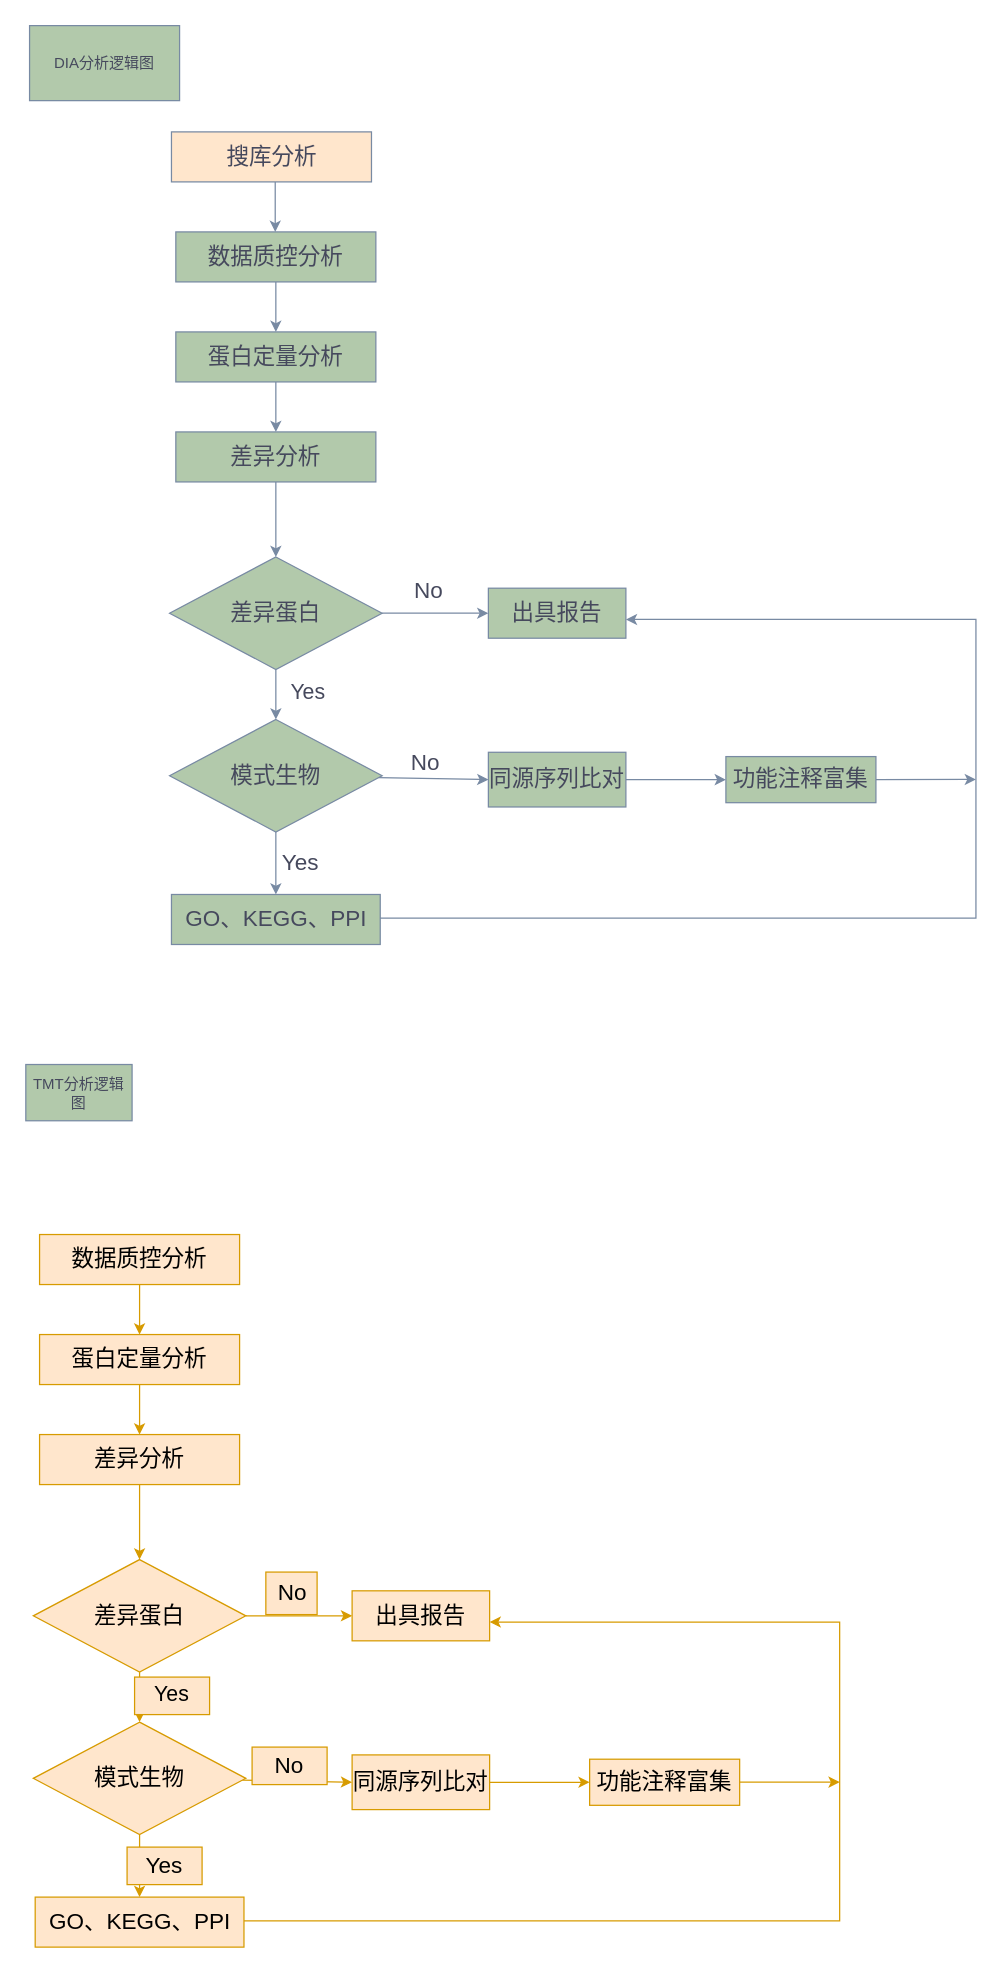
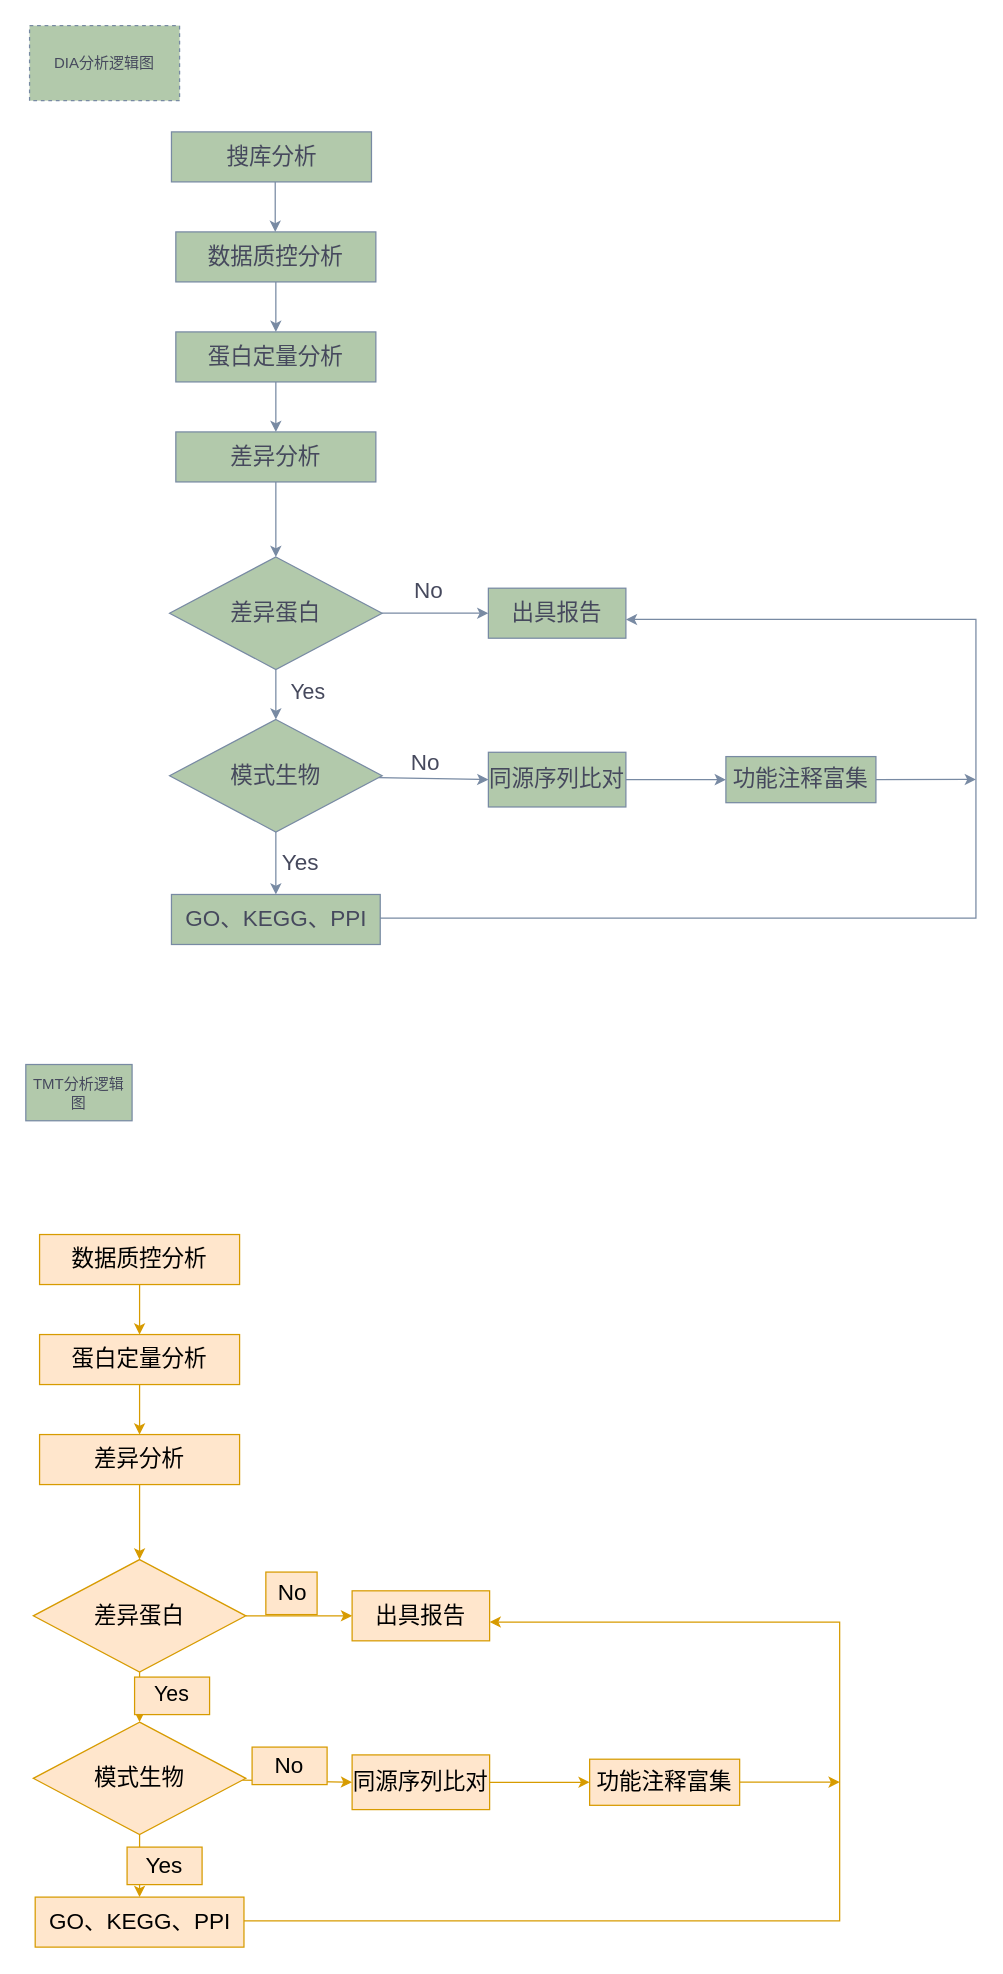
- <mxCell id="51" value="DIA分析逻辑图" style="rounded=0;whiteSpace=wrap;html=1;strokeColor=#788AA3;fontColor=#46495D;fillColor=#B2C9AB;" vertex="1" parent="1"><mxGeometry x="23" width="120" height="60" as="geometry" y="20" /></mxCell>
+ <mxCell id="51" value="DIA分析逻辑图" style="rounded=0;whiteSpace=wrap;html=1;strokeColor=#788AA3;fontColor=#46495D;fillColor=#B2C9AB;dashed=1;" vertex="1" parent="1"><mxGeometry x="23" width="120" height="60" as="geometry" y="20" /></mxCell>
- <mxCell id="25" value="搜库分析" style="whiteSpace=wrap;html=1;fontSize=18;labelBackgroundColor=none;fillColor=#ffe6cc;strokeColor=#788AA3;fontColor=#46495D;" vertex="1" parent="1"><mxGeometry x="136.5" y="105" width="160" height="40" as="geometry" /></mxCell>
+ <mxCell id="25" value="搜库分析" style="whiteSpace=wrap;html=1;fontSize=18;labelBackgroundColor=none;fillColor=#B2C9AB;strokeColor=#788AA3;fontColor=#46495D;" vertex="1" parent="1"><mxGeometry x="136.5" y="105" width="160" height="40" as="geometry" /></mxCell>
